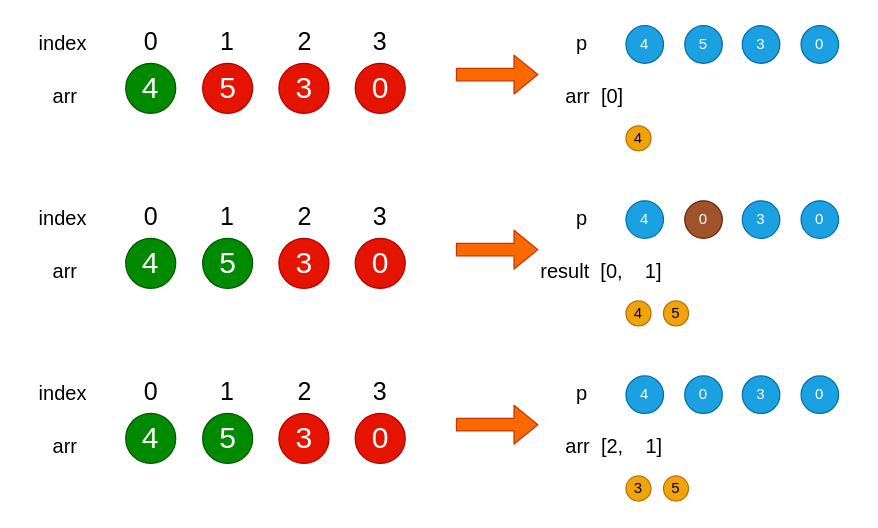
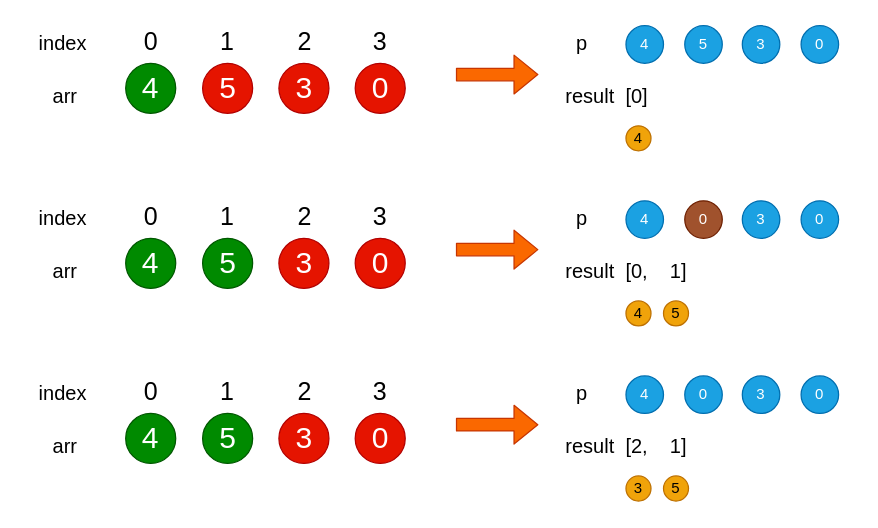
- <mxCell id="17" value="&lt;span style=&quot;font-size: 16px&quot;&gt;arr&amp;nbsp; [0]&lt;/span&gt;" style="text;whiteSpace=wrap;html=1;" vertex="1" parent="1"><mxGeometry x="450" y="60" width="230" height="30" as="geometry" /></mxCell>
+ <mxCell id="17" value="&lt;span style=&quot;font-size: 16px&quot;&gt;result&amp;nbsp; [0]&lt;/span&gt;" style="text;whiteSpace=wrap;html=1;" vertex="1" parent="1"><mxGeometry x="450" y="60" width="230" height="30" as="geometry" /></mxCell>
- <mxCell id="35" value="&lt;span style=&quot;font-size: 16px&quot;&gt;result&amp;nbsp; [0,&amp;nbsp; &amp;nbsp; 1]&lt;/span&gt;" style="text;whiteSpace=wrap;html=1;" vertex="1" parent="1"><mxGeometry x="430" y="200" width="230" height="30" as="geometry" /></mxCell>
+ <mxCell id="35" value="&lt;span style=&quot;font-size: 16px&quot;&gt;result&amp;nbsp; [0,&amp;nbsp; &amp;nbsp; 1]&lt;/span&gt;" style="text;whiteSpace=wrap;html=1;" vertex="1" parent="1"><mxGeometry x="450" y="200" width="230" height="30" as="geometry" /></mxCell>
- <mxCell id="54" value="&lt;span style=&quot;font-size: 16px&quot;&gt;arr&amp;nbsp; [2,&amp;nbsp; &amp;nbsp; 1]&lt;/span&gt;" style="text;whiteSpace=wrap;html=1;" vertex="1" parent="1"><mxGeometry x="450" y="340" width="230" height="30" as="geometry" /></mxCell>
+ <mxCell id="54" value="&lt;span style=&quot;font-size: 16px&quot;&gt;result&amp;nbsp; [2,&amp;nbsp; &amp;nbsp; 1]&lt;/span&gt;" style="text;whiteSpace=wrap;html=1;" vertex="1" parent="1"><mxGeometry x="450" y="340" width="230" height="30" as="geometry" /></mxCell>
